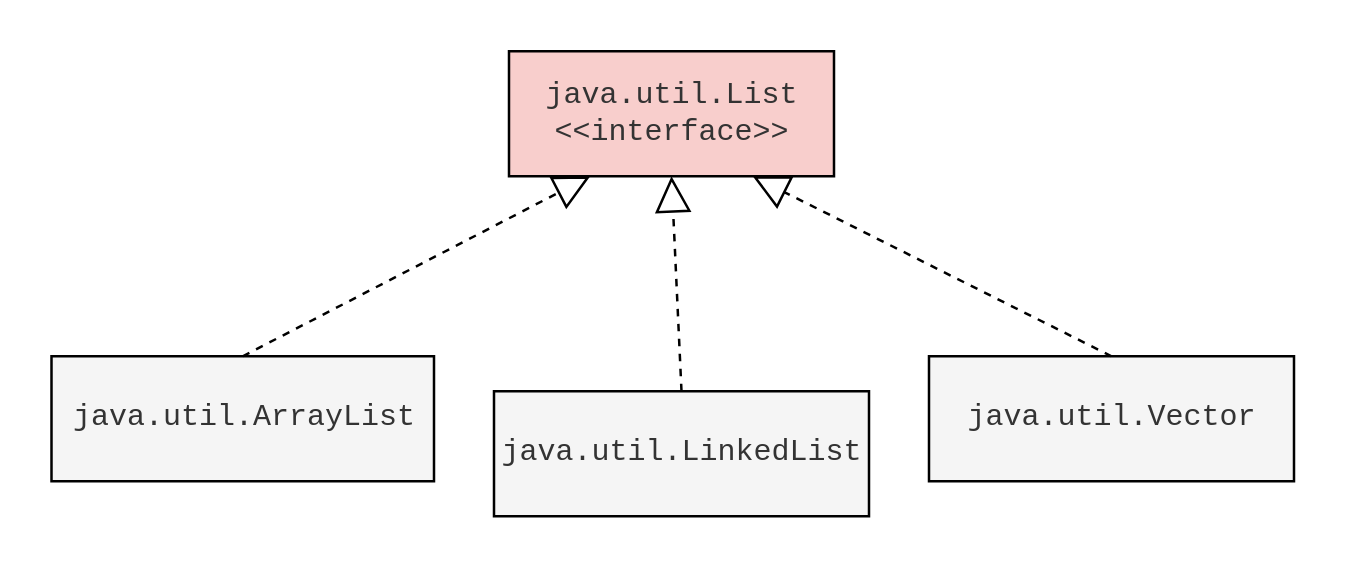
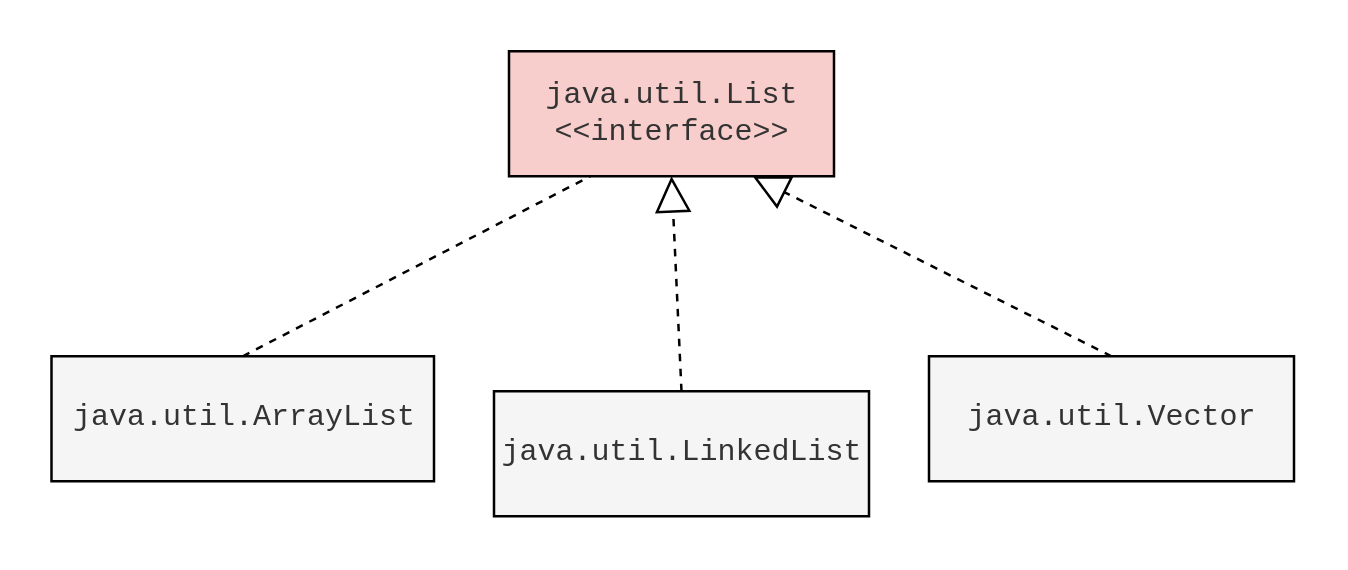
- <mxCell id="6" value="" style="endArrow=block;dashed=1;endFill=0;endSize=12;html=1;exitX=0.5;exitY=0;exitDx=0;exitDy=0;entryX=0.25;entryY=1;entryDx=0;entryDy=0;" edge="1" parent="1" source="4" target="2"><mxGeometry width="160" relative="1" as="geometry"><mxPoint x="56" y="99" as="sourcePoint" /><mxPoint x="216" y="99" as="targetPoint" /></mxGeometry></mxCell>
+ <mxCell id="6" value="" style="endArrow=none;dashed=1;endFill=0;endSize=12;html=1;exitX=0.5;exitY=0;exitDx=0;exitDy=0;entryX=0.25;entryY=1;entryDx=0;entryDy=0;" edge="1" parent="1" source="4" target="2"><mxGeometry width="160" relative="1" as="geometry"><mxPoint x="56" y="99" as="sourcePoint" /><mxPoint x="216" y="99" as="targetPoint" /></mxGeometry></mxCell>
